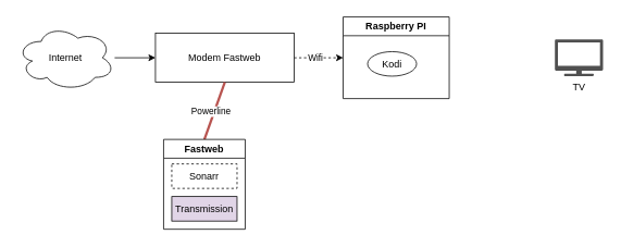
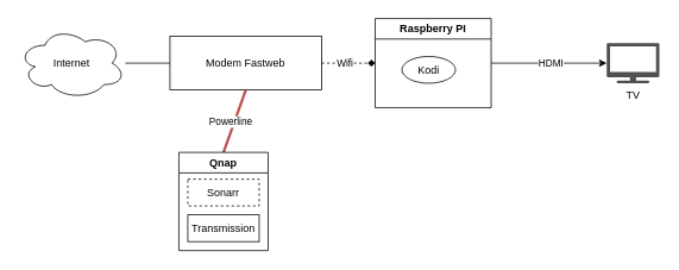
- <mxCell id="5" value="" style="edgeStyle=orthogonalEdgeStyle;rounded=0;orthogonalLoop=1;jettySize=auto;html=1;" edge="1" parent="1" source="6" target="4"><mxGeometry relative="1" as="geometry" /></mxCell>
+ <mxCell id="5" value="" style="edgeStyle=orthogonalEdgeStyle;rounded=0;orthogonalLoop=1;jettySize=auto;html=1;endArrow=none;" edge="1" parent="1" source="6" target="4"><mxGeometry relative="1" as="geometry" /></mxCell>
- <mxCell id="2" style="edgeStyle=orthogonalEdgeStyle;rounded=0;orthogonalLoop=1;jettySize=auto;html=1;exitX=1;exitY=0.5;exitDx=0;exitDy=0;entryX=0;entryY=0.5;entryDx=0;entryDy=0;dashed=1;" edge="1" parent="1" source="4" target="15"><mxGeometry relative="1" as="geometry"><mxPoint x="410" y="70" as="targetPoint" /></mxGeometry></mxCell>
+ <mxCell id="2" style="edgeStyle=orthogonalEdgeStyle;rounded=0;orthogonalLoop=1;jettySize=auto;html=1;exitX=1;exitY=0.5;exitDx=0;exitDy=0;entryX=0;entryY=0.5;entryDx=0;entryDy=0;dashed=1;endArrow=diamond;" edge="1" parent="1" source="4" target="15"><mxGeometry relative="1" as="geometry"><mxPoint x="410" y="70" as="targetPoint" /></mxGeometry></mxCell>
+ <mxCell id="10" style="edgeStyle=orthogonalEdgeStyle;rounded=0;orthogonalLoop=1;jettySize=auto;html=1;exitX=1;exitY=0.5;exitDx=0;exitDy=0;" edge="1" parent="1" source="15" target="9"><mxGeometry relative="1" as="geometry"><mxPoint x="530" y="70" as="sourcePoint" /></mxGeometry></mxCell>
+ <mxCell id="11" value="HDMI" style="edgeLabel;html=1;align=center;verticalAlign=middle;resizable=0;points=[];" vertex="1" connectable="0" parent="10"><mxGeometry x="0.02" y="1" relative="1" as="geometry"><mxPoint y="1" as="offset" /></mxGeometry></mxCell>
- <mxCell id="12" value="Fastweb" style="swimlane;whiteSpace=wrap;html=1;container=0;" vertex="1" parent="1"><mxGeometry x="200" y="170" width="100" height="110" as="geometry" /></mxCell>
+ <mxCell id="12" value="Qnap" style="swimlane;whiteSpace=wrap;html=1;container=0;" vertex="1" parent="1"><mxGeometry x="200" y="170" width="100" height="110" as="geometry" /></mxCell>
- <mxCell id="14" value="Transmission" style="rounded=0;whiteSpace=wrap;html=1;fillColor=#e1d5e7;" vertex="1" parent="12"><mxGeometry x="10" y="70" width="80" height="30" as="geometry" /></mxCell>
+ <mxCell id="14" value="Transmission" style="rounded=0;whiteSpace=wrap;html=1;" vertex="1" parent="12"><mxGeometry x="10" y="70" width="80" height="30" as="geometry" /></mxCell>
